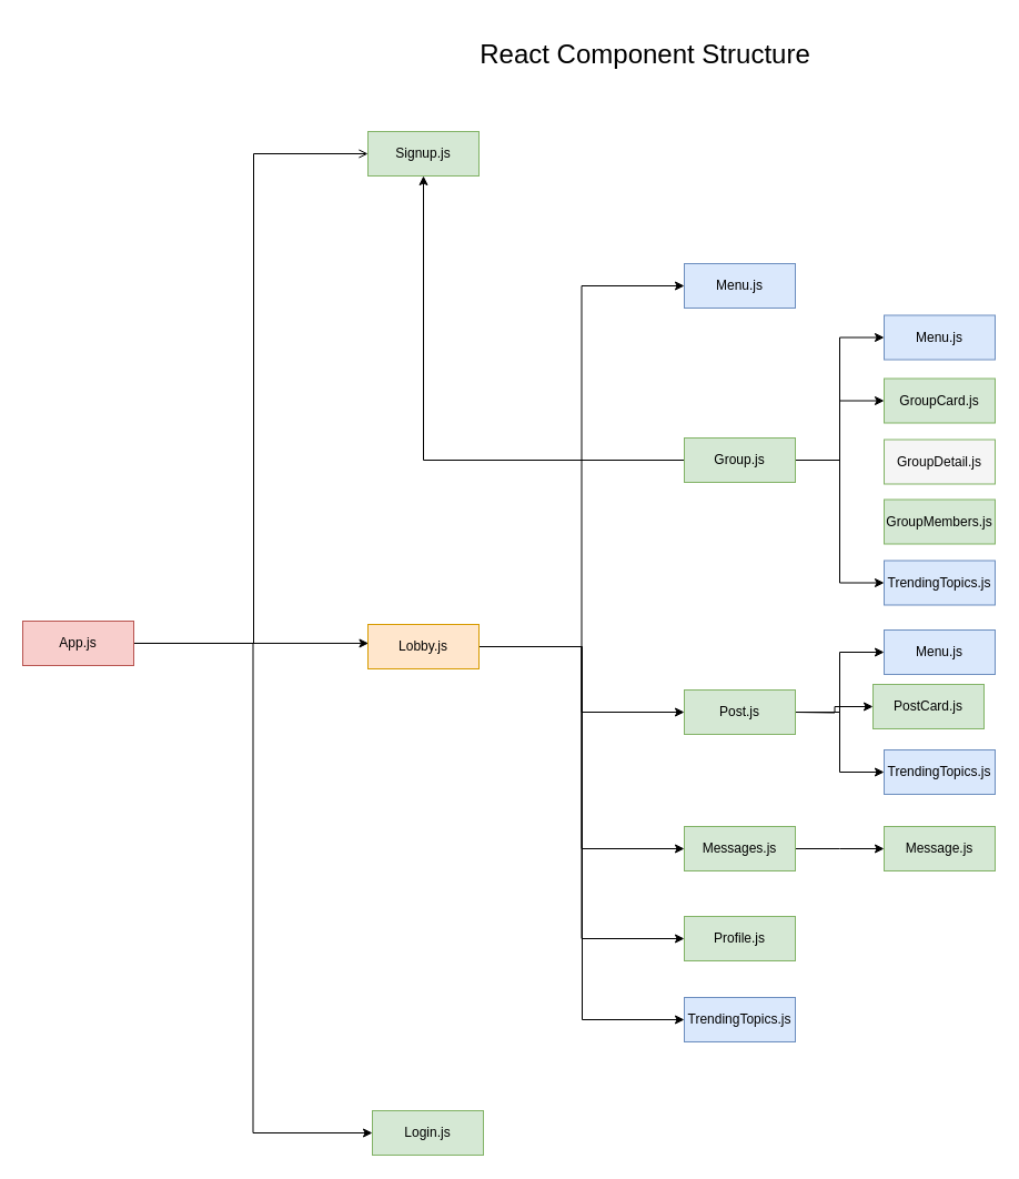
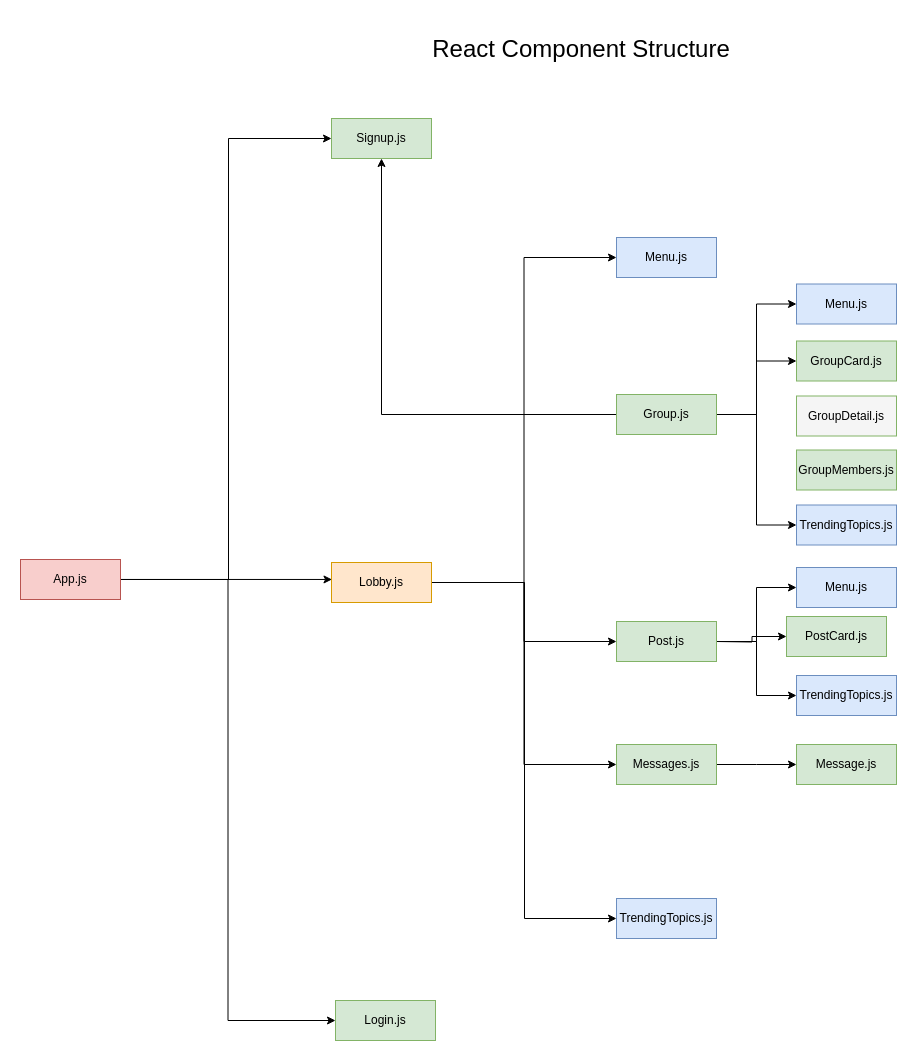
- <mxCell id="2" style="edgeStyle=orthogonalEdgeStyle;rounded=0;orthogonalLoop=1;jettySize=auto;html=1;entryX=0;entryY=0.5;entryDx=0;entryDy=0;endArrow=open;" parent="1" source="5" target="7" edge="1"><mxGeometry relative="1" as="geometry"><Array as="points"><mxPoint x="228" y="579" /><mxPoint x="228" y="138" /></Array></mxGeometry></mxCell>
+ <mxCell id="2" style="edgeStyle=orthogonalEdgeStyle;rounded=0;orthogonalLoop=1;jettySize=auto;html=1;entryX=0;entryY=0.5;entryDx=0;entryDy=0;" parent="1" source="5" target="7" edge="1"><mxGeometry relative="1" as="geometry"><Array as="points"><mxPoint x="228" y="579" /><mxPoint x="228" y="138" /></Array></mxGeometry></mxCell>
- <mxCell id="12" style="edgeStyle=orthogonalEdgeStyle;rounded=0;orthogonalLoop=1;jettySize=auto;html=1;entryX=0;entryY=0.5;entryDx=0;entryDy=0;" edge="1" parent="1" source="13" target="17"><mxGeometry relative="1" as="geometry" /></mxCell>
- <mxCell id="17" value="Profile.js" style="whiteSpace=wrap;html=1;fillColor=#d5e8d4;strokeColor=#82b366;" parent="1" vertex="1"><mxGeometry x="616" y="825" width="100" height="40" as="geometry" /></mxCell>
